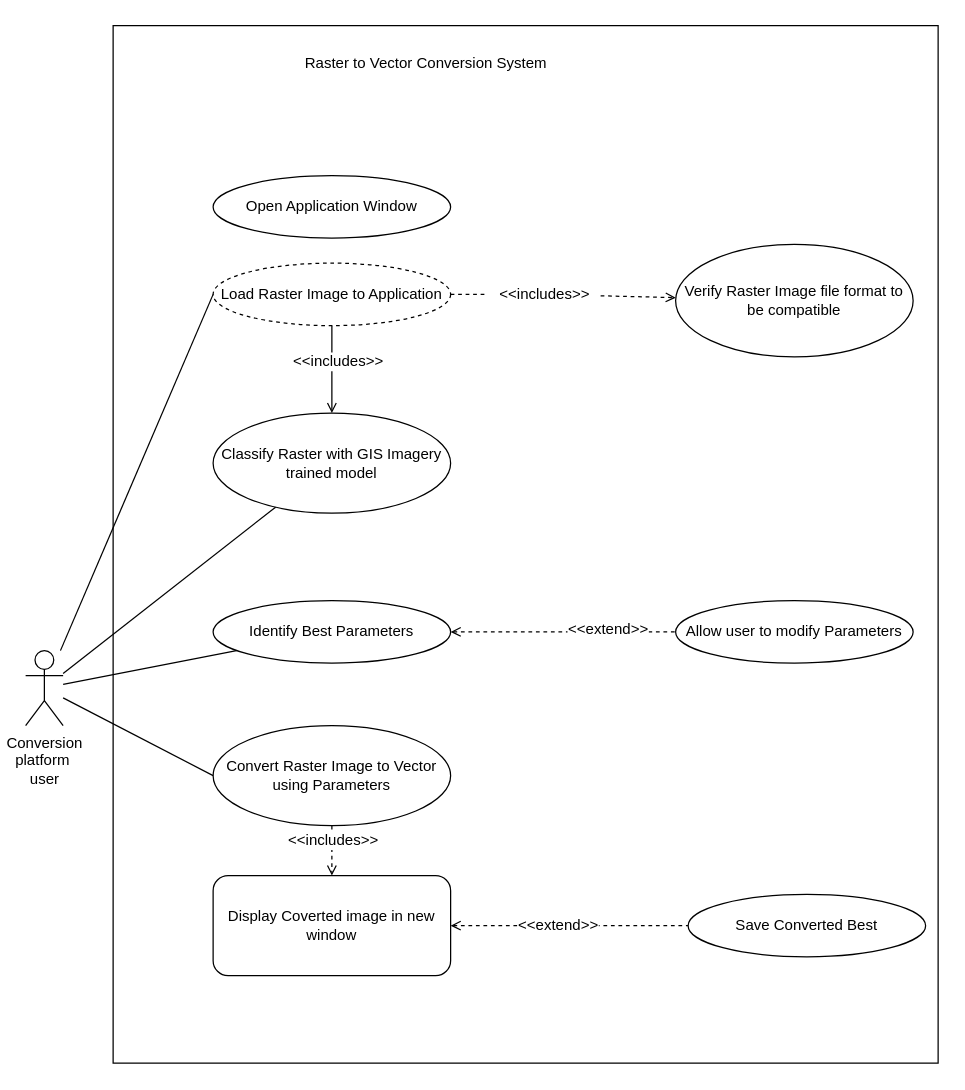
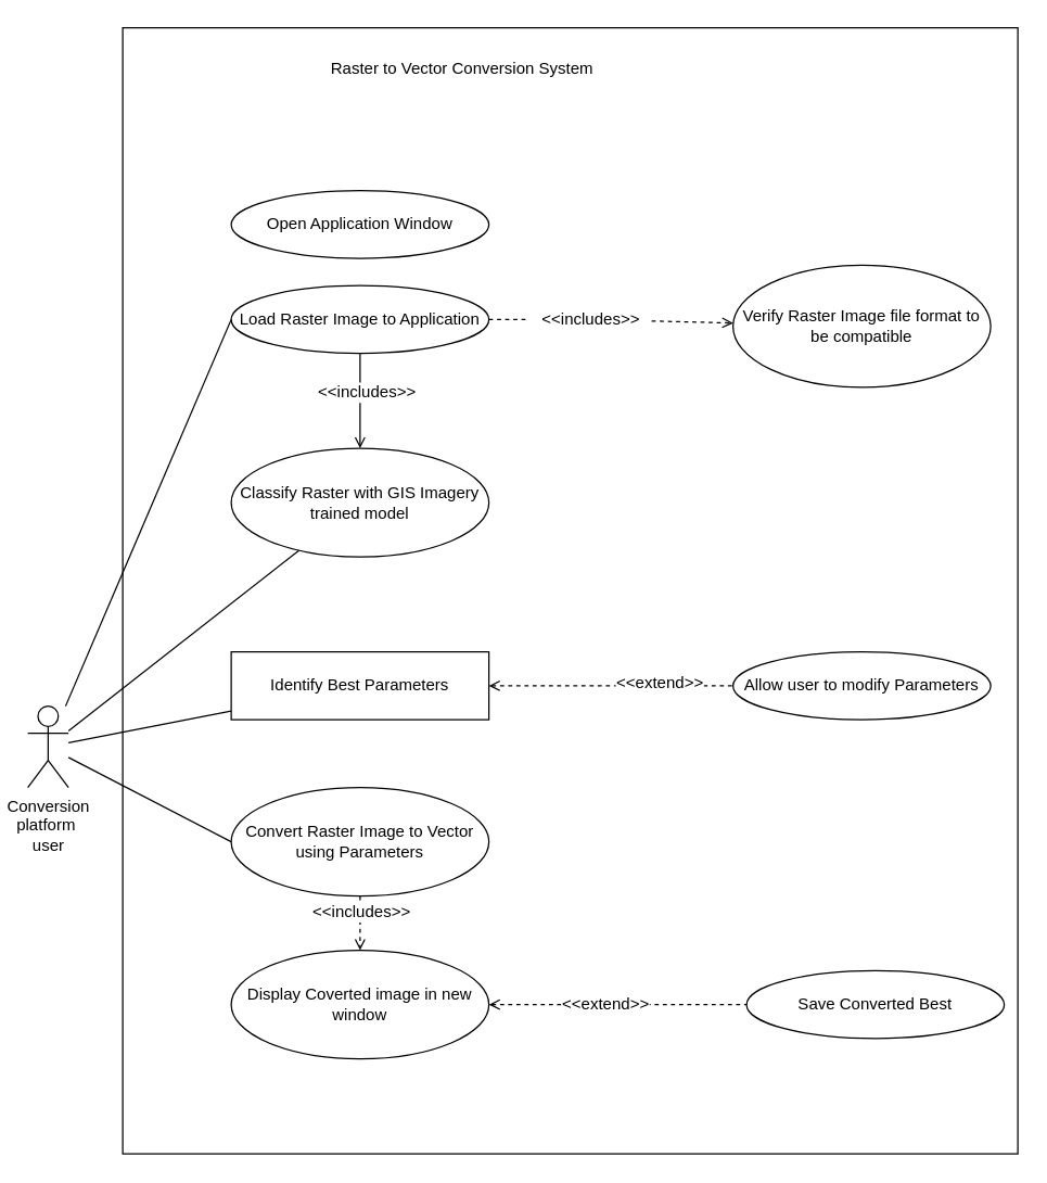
- <mxCell id="15" value="Load Raster Image to Application" style="ellipse;whiteSpace=wrap;html=1;fillColor=none;dashed=1;" vertex="1" parent="1"><mxGeometry x="170" y="210" width="190" height="50" as="geometry" /></mxCell>
+ <mxCell id="15" value="Load Raster Image to Application" style="ellipse;whiteSpace=wrap;html=1;fillColor=none;" vertex="1" parent="1"><mxGeometry x="170" y="210" width="190" height="50" as="geometry" /></mxCell>
- <mxCell id="7" value="Identify Best Parameters" style="ellipse;whiteSpace=wrap;html=1;fillColor=none;" vertex="1" parent="1"><mxGeometry x="170" y="480" width="190" height="50" as="geometry" /></mxCell>
+ <mxCell id="7" value="Identify Best Parameters" style="whiteSpace=wrap;html=1;fillColor=none;rounded=0;" vertex="1" parent="1"><mxGeometry x="170" y="480" width="190" height="50" as="geometry" /></mxCell>
- <mxCell id="18" value="Display Coverted image in new window" style="whiteSpace=wrap;html=1;fillColor=none;rounded=1;" vertex="1" parent="1"><mxGeometry x="170" y="700" width="190" height="80" as="geometry" /></mxCell>
+ <mxCell id="18" value="Display Coverted image in new window" style="ellipse;whiteSpace=wrap;html=1;fillColor=none;" vertex="1" parent="1"><mxGeometry x="170" y="700" width="190" height="80" as="geometry" /></mxCell>
